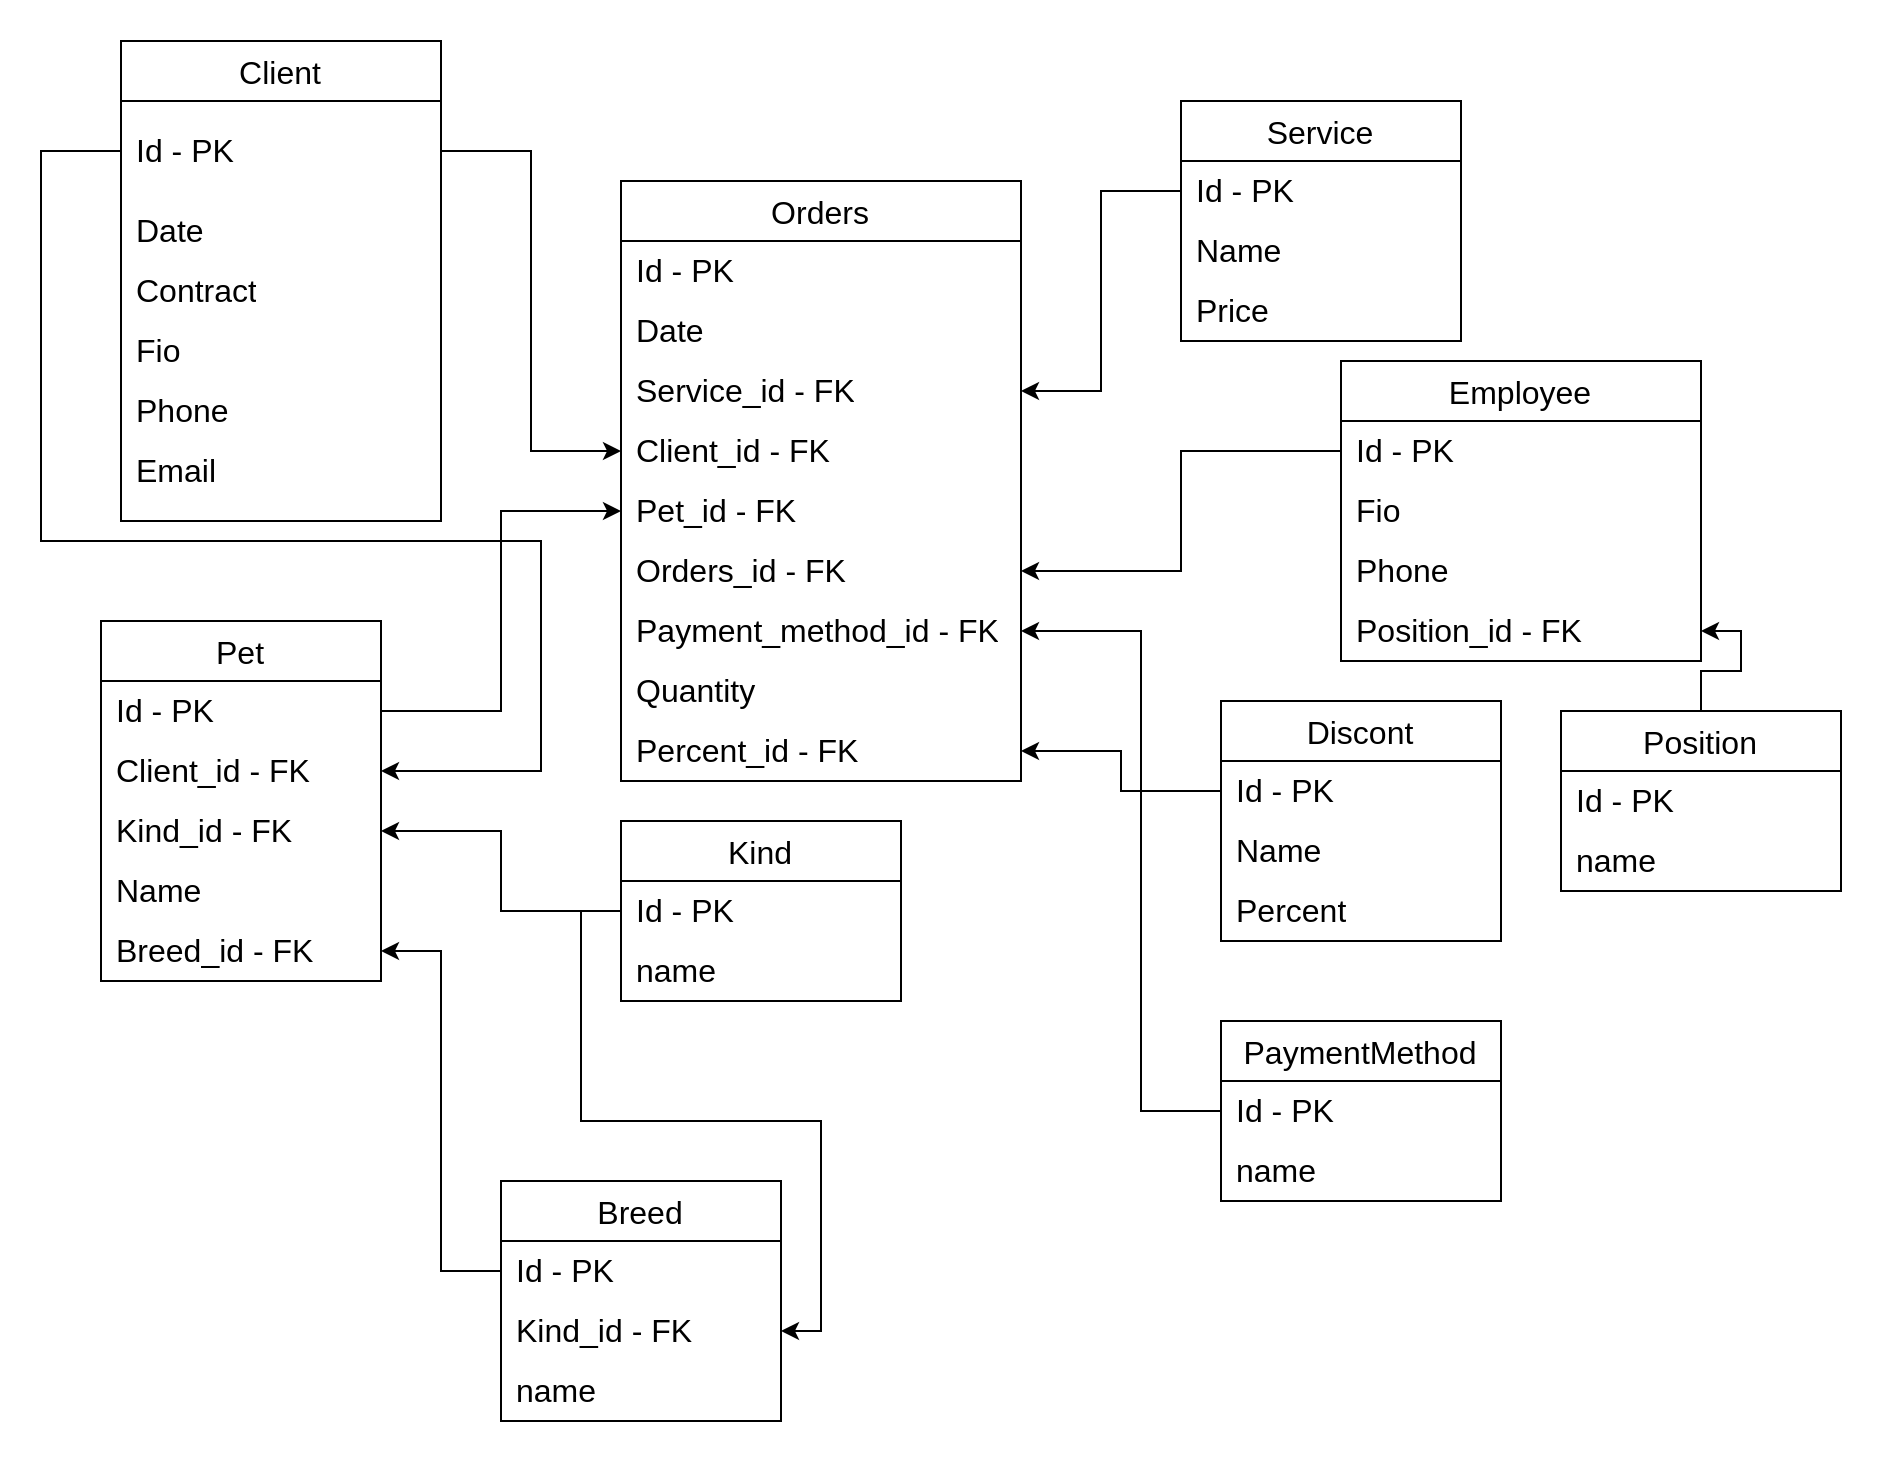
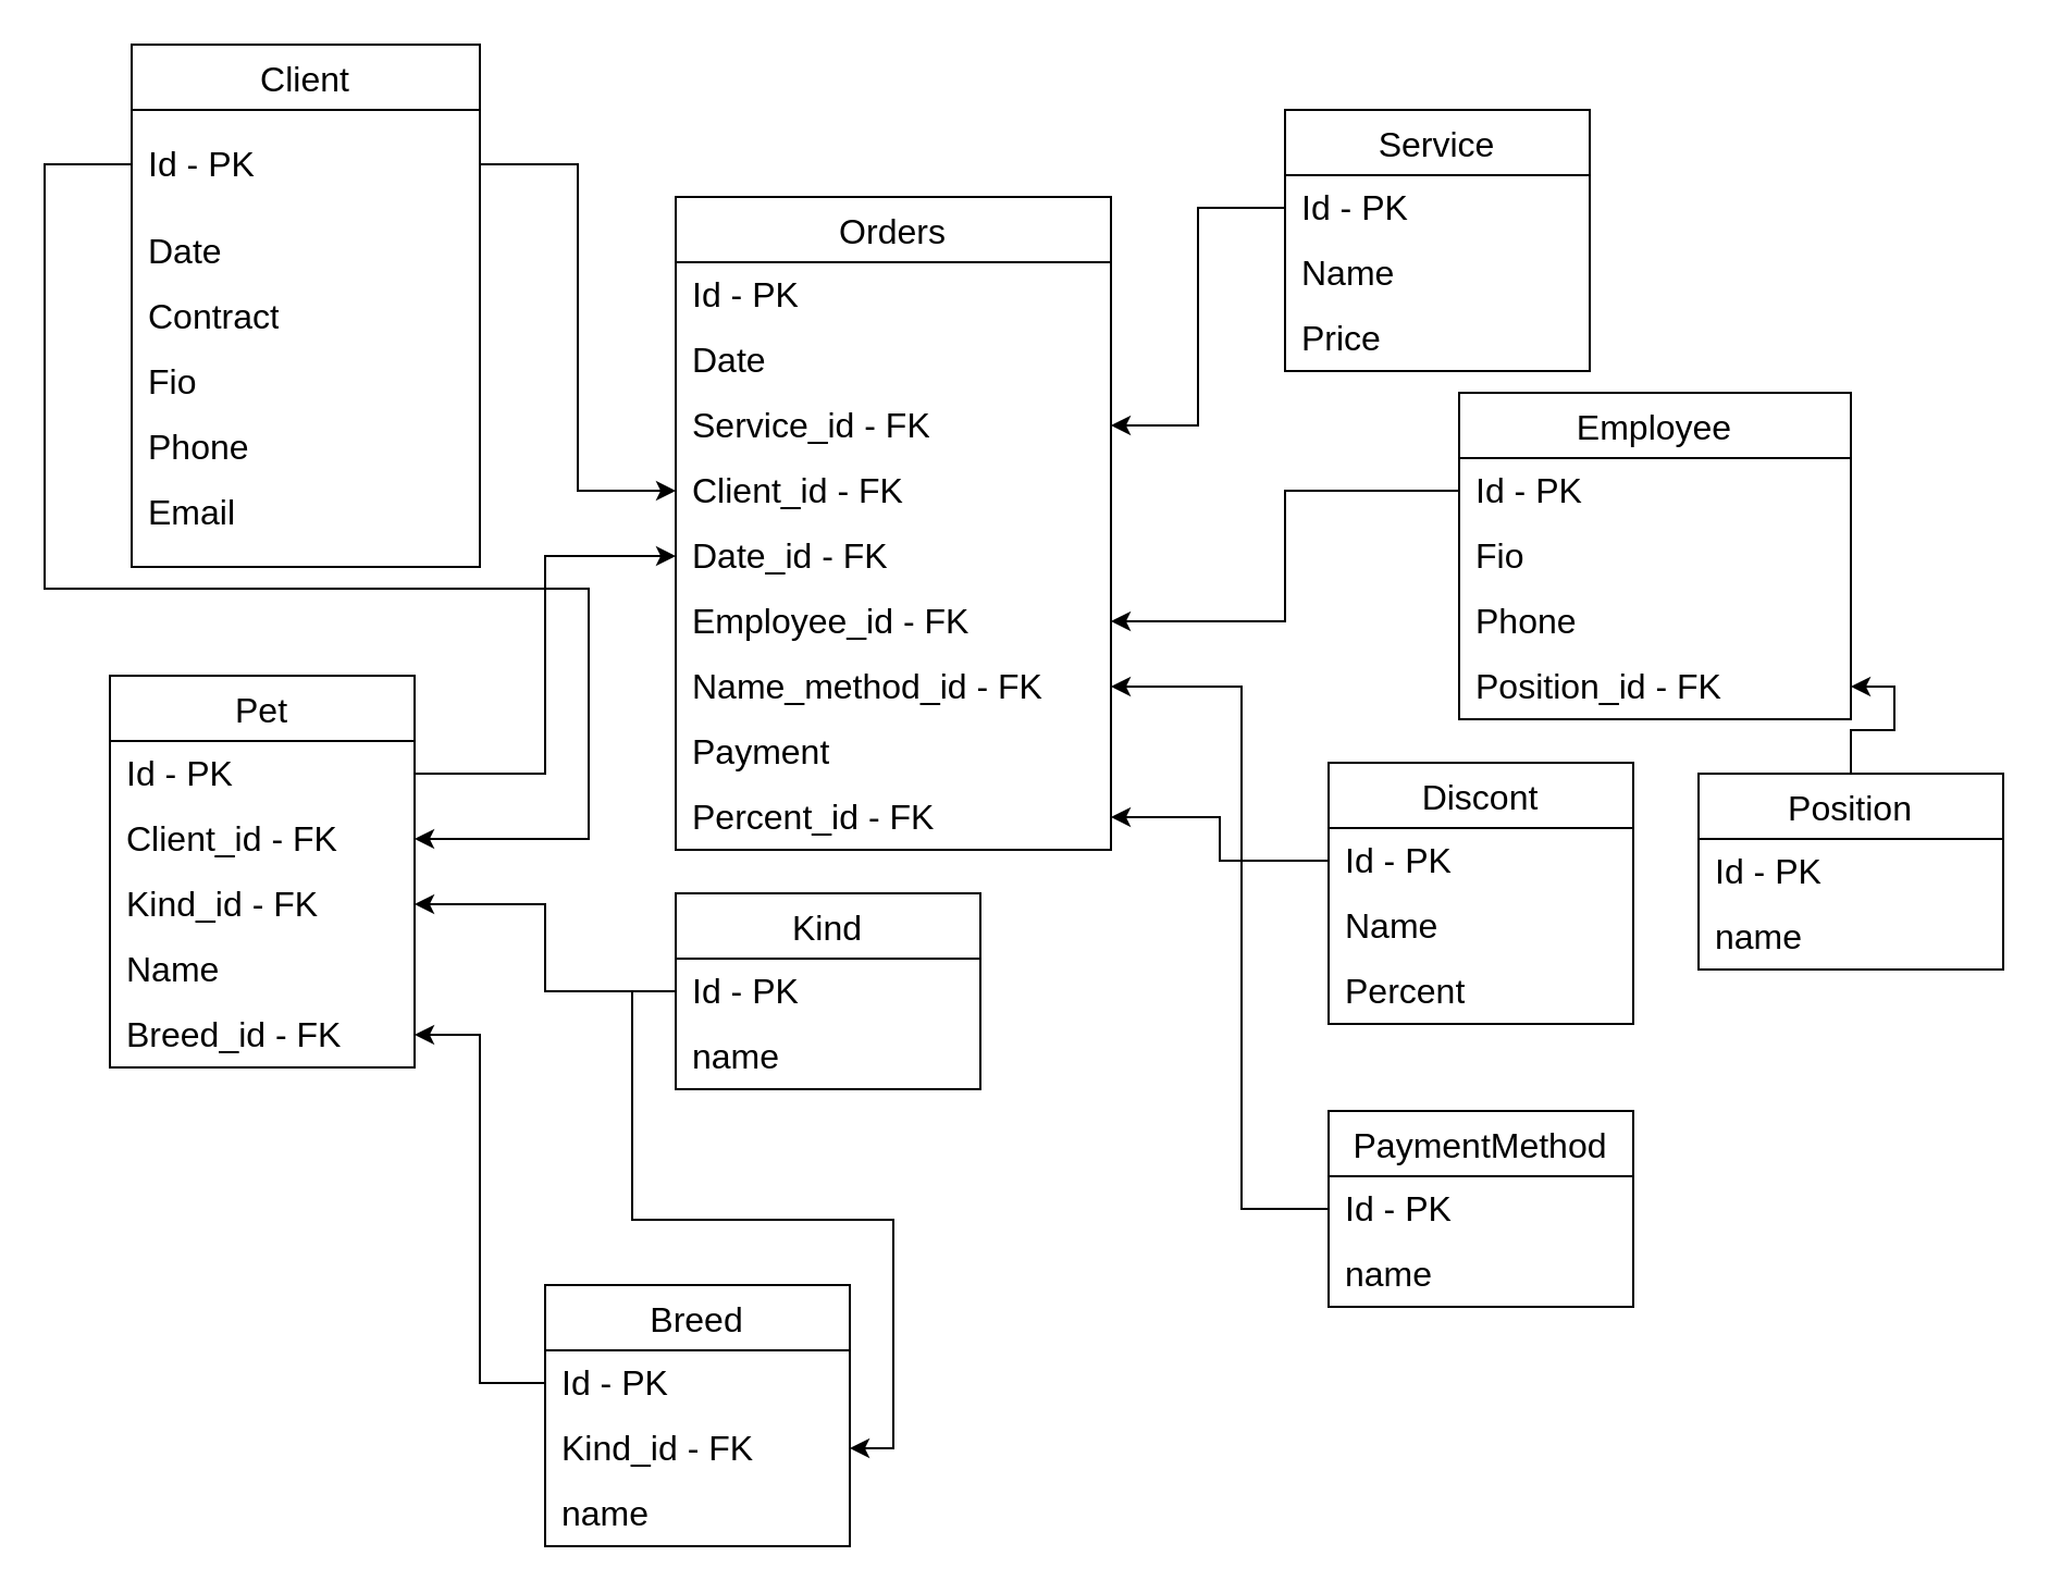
- <mxCell id="41" value="Pet_id&amp;nbsp;- FK" style="shape=partialRectangle;html=1;whiteSpace=wrap;connectable=0;fillColor=none;top=0;left=0;bottom=0;right=0;align=left;spacingLeft=6;overflow=hidden;strokeColor=inherit;fontSize=16;" parent="40" vertex="1"><mxGeometry width="200" height="30" as="geometry"><mxRectangle width="200" height="30" as="alternateBounds" /></mxGeometry></mxCell>
+ <mxCell id="41" value="Date_id&amp;nbsp;- FK" style="shape=partialRectangle;html=1;whiteSpace=wrap;connectable=0;fillColor=none;top=0;left=0;bottom=0;right=0;align=left;spacingLeft=6;overflow=hidden;strokeColor=inherit;fontSize=16;" parent="40" vertex="1"><mxGeometry width="200" height="30" as="geometry"><mxRectangle width="200" height="30" as="alternateBounds" /></mxGeometry></mxCell>
- <mxCell id="43" value="Orders_id&amp;nbsp;- FK" style="shape=partialRectangle;html=1;whiteSpace=wrap;connectable=0;fillColor=none;top=0;left=0;bottom=0;right=0;align=left;spacingLeft=6;overflow=hidden;strokeColor=inherit;fontSize=16;" parent="42" vertex="1"><mxGeometry width="200" height="30" as="geometry"><mxRectangle width="200" height="30" as="alternateBounds" /></mxGeometry></mxCell>
+ <mxCell id="43" value="Employee_id&amp;nbsp;- FK" style="shape=partialRectangle;html=1;whiteSpace=wrap;connectable=0;fillColor=none;top=0;left=0;bottom=0;right=0;align=left;spacingLeft=6;overflow=hidden;strokeColor=inherit;fontSize=16;" parent="42" vertex="1"><mxGeometry width="200" height="30" as="geometry"><mxRectangle width="200" height="30" as="alternateBounds" /></mxGeometry></mxCell>
- <mxCell id="45" value="Payment_method_id - FK" style="shape=partialRectangle;html=1;whiteSpace=wrap;connectable=0;fillColor=none;top=0;left=0;bottom=0;right=0;align=left;spacingLeft=6;overflow=hidden;strokeColor=inherit;fontSize=16;" parent="44" vertex="1"><mxGeometry width="200" height="30" as="geometry"><mxRectangle width="200" height="30" as="alternateBounds" /></mxGeometry></mxCell>
+ <mxCell id="45" value="Name_method_id - FK" style="shape=partialRectangle;html=1;whiteSpace=wrap;connectable=0;fillColor=none;top=0;left=0;bottom=0;right=0;align=left;spacingLeft=6;overflow=hidden;strokeColor=inherit;fontSize=16;" parent="44" vertex="1"><mxGeometry width="200" height="30" as="geometry"><mxRectangle width="200" height="30" as="alternateBounds" /></mxGeometry></mxCell>
- <mxCell id="47" value="Quantity" style="shape=partialRectangle;html=1;whiteSpace=wrap;connectable=0;fillColor=none;top=0;left=0;bottom=0;right=0;align=left;spacingLeft=6;overflow=hidden;strokeColor=inherit;fontSize=16;" parent="46" vertex="1"><mxGeometry width="200" height="30" as="geometry"><mxRectangle width="200" height="30" as="alternateBounds" /></mxGeometry></mxCell>
+ <mxCell id="47" value="Payment" style="shape=partialRectangle;html=1;whiteSpace=wrap;connectable=0;fillColor=none;top=0;left=0;bottom=0;right=0;align=left;spacingLeft=6;overflow=hidden;strokeColor=inherit;fontSize=16;" parent="46" vertex="1"><mxGeometry width="200" height="30" as="geometry"><mxRectangle width="200" height="30" as="alternateBounds" /></mxGeometry></mxCell>
